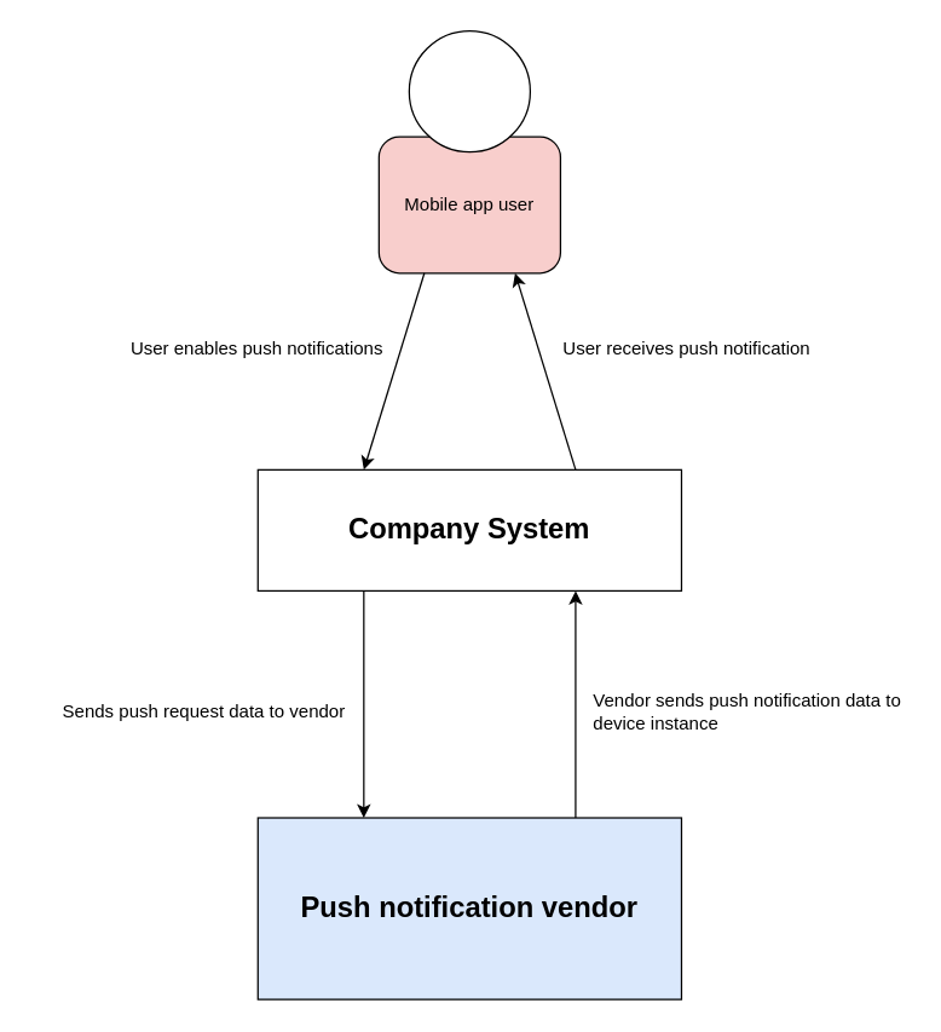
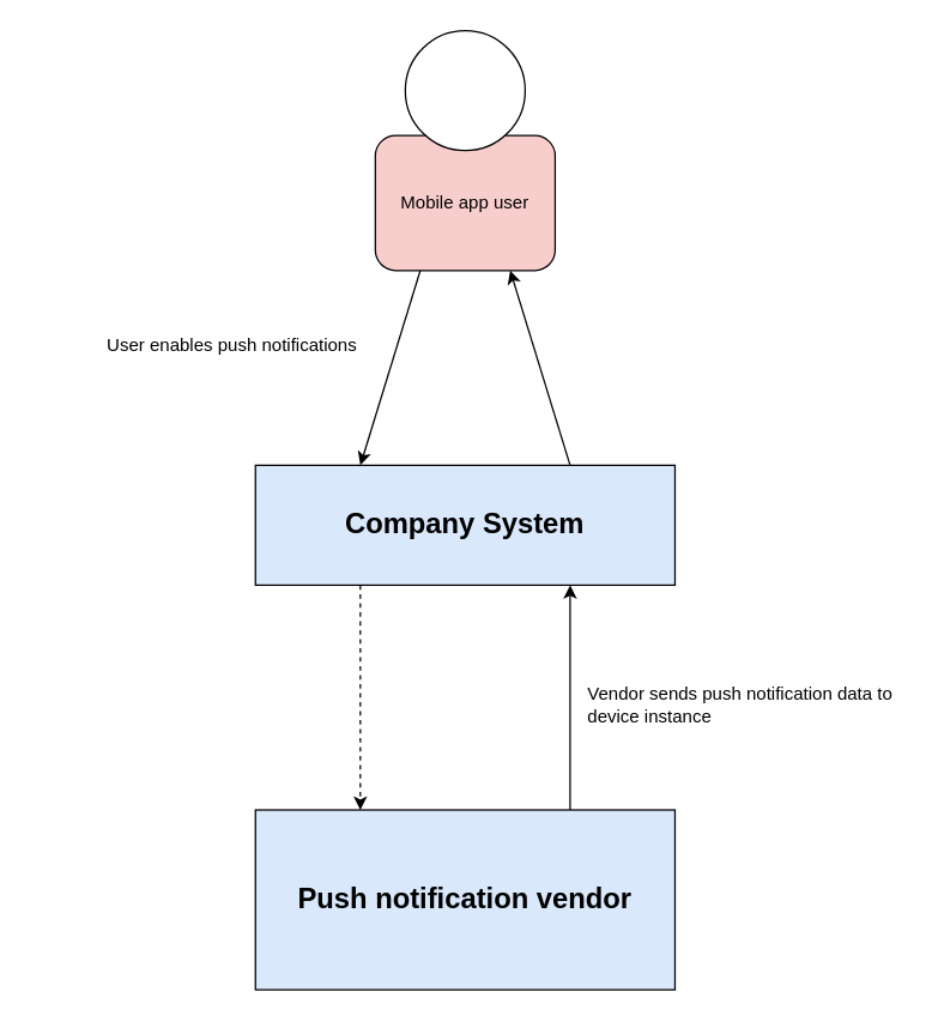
- <mxCell id="12" value="User enables push notifications" style="text;html=1;strokeColor=none;fillColor=none;align=right;verticalAlign=middle;whiteSpace=wrap;rounded=0;" parent="1" vertex="1"><mxGeometry x="45" y="200" width="210" height="60" as="geometry" /></mxCell>
+ <mxCell id="12" value="User enables push notifications" style="text;html=1;strokeColor=none;fillColor=none;align=right;verticalAlign=middle;whiteSpace=wrap;rounded=0;" parent="1" vertex="1"><mxGeometry x="30" y="200" width="210" height="60" as="geometry" /></mxCell>
- <mxCell id="13" value="User receives push notification" style="text;html=1;strokeColor=none;fillColor=none;align=left;verticalAlign=middle;whiteSpace=wrap;rounded=0;" parent="1" vertex="1"><mxGeometry x="370" y="180" width="210" height="100" as="geometry" /></mxCell>
- <mxCell id="2" value="&lt;font style=&quot;font-size: 19px;&quot;&gt;&lt;b&gt;Company System&lt;/b&gt;&lt;br&gt;&lt;/font&gt;" style="rounded=0;whiteSpace=wrap;html=1;" parent="1" vertex="1"><mxGeometry x="170" y="310" width="280" height="80" as="geometry" /></mxCell>
+ <mxCell id="2" value="&lt;font style=&quot;font-size: 19px;&quot;&gt;&lt;b&gt;Company System&lt;/b&gt;&lt;br&gt;&lt;/font&gt;" style="rounded=0;whiteSpace=wrap;html=1;fillColor=#dae8fc;" parent="1" vertex="1"><mxGeometry x="170" y="310" width="280" height="80" as="geometry" /></mxCell>
- <mxCell id="10" value="" style="endArrow=classic;html=1;rounded=0;exitX=0.25;exitY=1;exitDx=0;exitDy=0;entryX=0.25;entryY=0;entryDx=0;entryDy=0;" parent="1" source="2" target="4" edge="1"><mxGeometry width="50" height="50" relative="1" as="geometry"><mxPoint x="600" y="410" as="sourcePoint" /><mxPoint x="240" y="530" as="targetPoint" /></mxGeometry></mxCell>
+ <mxCell id="10" value="" style="endArrow=classic;html=1;rounded=0;exitX=0.25;exitY=1;exitDx=0;exitDy=0;entryX=0.25;entryY=0;entryDx=0;entryDy=0;dashed=1;" parent="1" source="2" target="4" edge="1"><mxGeometry width="50" height="50" relative="1" as="geometry"><mxPoint x="600" y="410" as="sourcePoint" /><mxPoint x="240" y="530" as="targetPoint" /></mxGeometry></mxCell>
- <mxCell id="5" value="Sends push request data to vendor" style="text;html=1;strokeColor=none;fillColor=none;align=right;verticalAlign=middle;whiteSpace=wrap;rounded=0;" parent="1" vertex="1"><mxGeometry x="20" y="440" width="210" height="60" as="geometry" /></mxCell>
